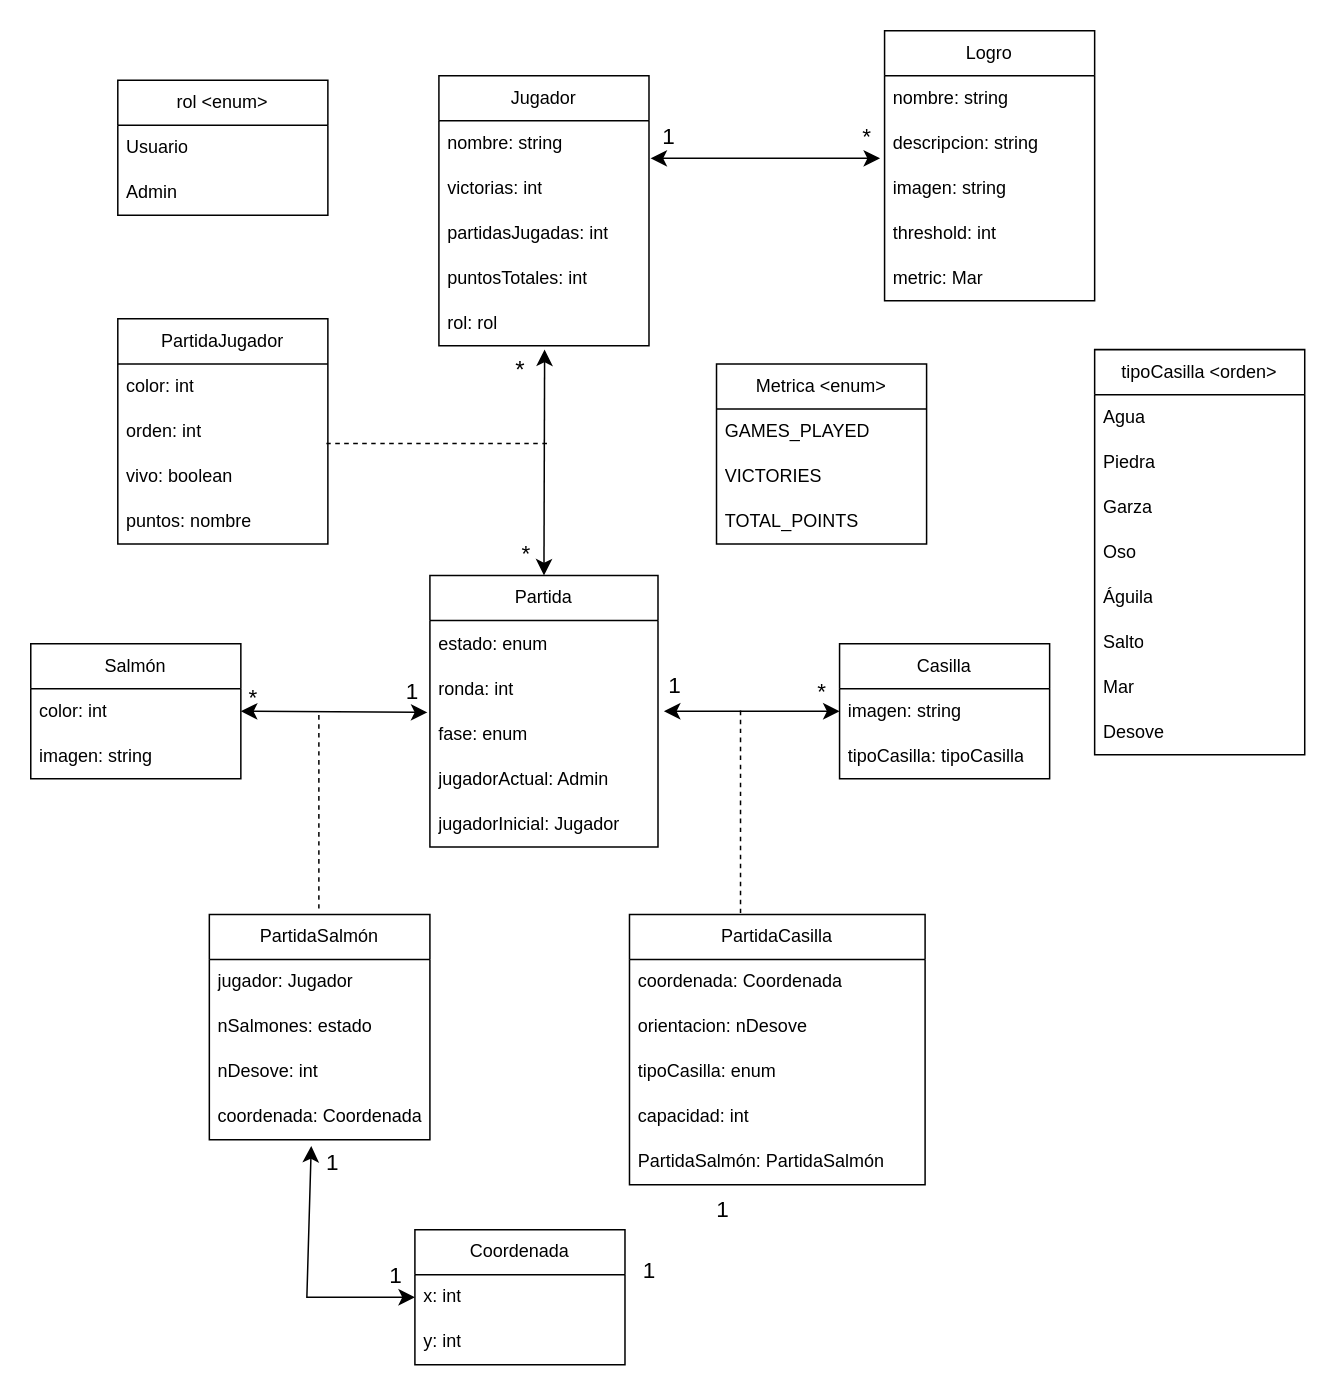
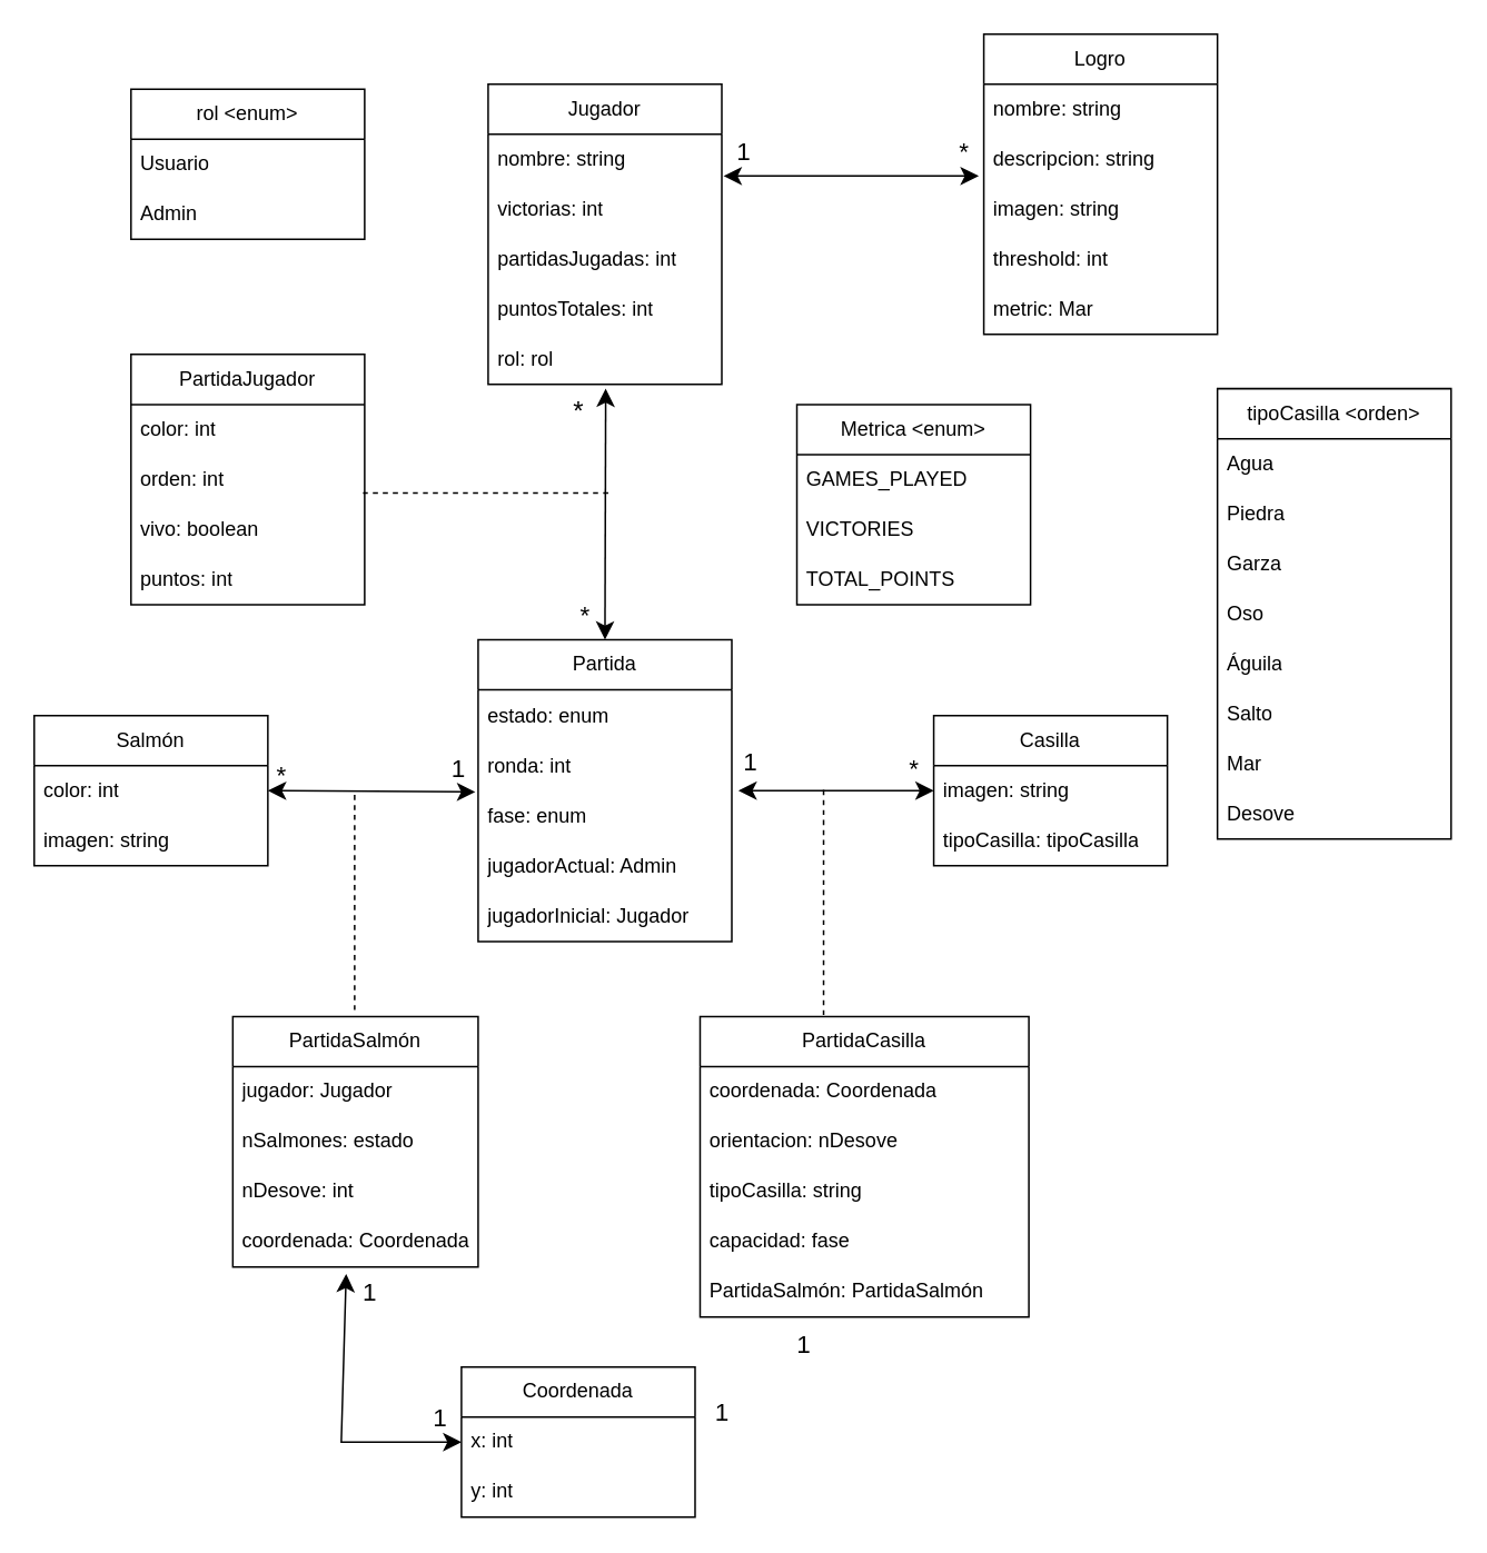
- <mxCell id="29" value="puntos: nombre" style="text;strokeColor=none;fillColor=none;align=left;verticalAlign=middle;spacingLeft=4;spacingRight=4;overflow=hidden;points=[[0,0.5],[1,0.5]];portConstraint=eastwest;rotatable=0;whiteSpace=wrap;html=1;" vertex="1" parent="25"><mxGeometry y="120" width="140" height="30" as="geometry" /></mxCell>
+ <mxCell id="29" value="puntos: int" style="text;strokeColor=none;fillColor=none;align=left;verticalAlign=middle;spacingLeft=4;spacingRight=4;overflow=hidden;points=[[0,0.5],[1,0.5]];portConstraint=eastwest;rotatable=0;whiteSpace=wrap;html=1;" vertex="1" parent="25"><mxGeometry y="120" width="140" height="30" as="geometry" /></mxCell>
- <mxCell id="43" value="tipoCasilla: enum" style="text;strokeColor=none;fillColor=none;align=left;verticalAlign=middle;spacingLeft=4;spacingRight=4;overflow=hidden;points=[[0,0.5],[1,0.5]];portConstraint=eastwest;rotatable=0;whiteSpace=wrap;html=1;" vertex="1" parent="40"><mxGeometry y="90" width="197" height="30" as="geometry" /></mxCell>
+ <mxCell id="43" value="tipoCasilla: string" style="text;strokeColor=none;fillColor=none;align=left;verticalAlign=middle;spacingLeft=4;spacingRight=4;overflow=hidden;points=[[0,0.5],[1,0.5]];portConstraint=eastwest;rotatable=0;whiteSpace=wrap;html=1;" vertex="1" parent="40"><mxGeometry y="90" width="197" height="30" as="geometry" /></mxCell>
- <mxCell id="44" value="capacidad: int" style="text;strokeColor=none;fillColor=none;align=left;verticalAlign=middle;spacingLeft=4;spacingRight=4;overflow=hidden;points=[[0,0.5],[1,0.5]];portConstraint=eastwest;rotatable=0;whiteSpace=wrap;html=1;" vertex="1" parent="40"><mxGeometry y="120" width="197" height="30" as="geometry" /></mxCell>
+ <mxCell id="44" value="capacidad: fase" style="text;strokeColor=none;fillColor=none;align=left;verticalAlign=middle;spacingLeft=4;spacingRight=4;overflow=hidden;points=[[0,0.5],[1,0.5]];portConstraint=eastwest;rotatable=0;whiteSpace=wrap;html=1;" vertex="1" parent="40"><mxGeometry y="120" width="197" height="30" as="geometry" /></mxCell>
